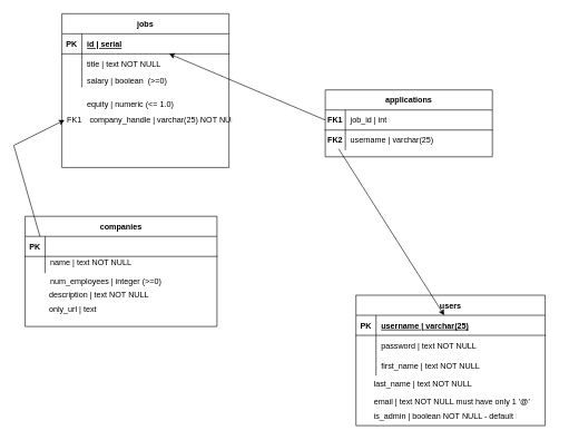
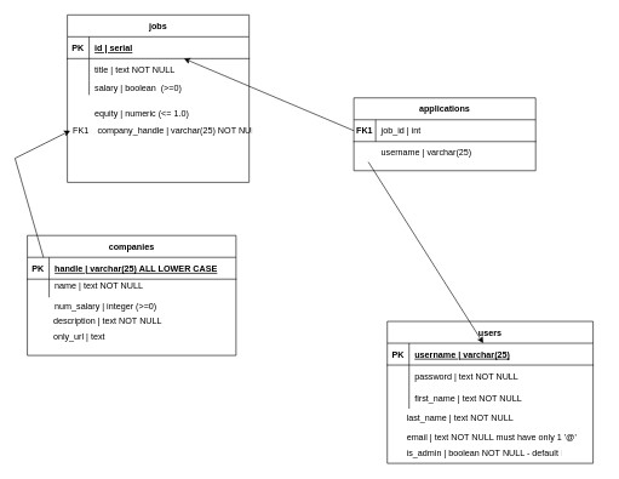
- <mxCell id="34" value="FK2" style="shape=partialRectangle;overflow=hidden;connectable=0;fillColor=none;top=0;left=0;bottom=0;right=0;fontStyle=1" vertex="1" parent="33"><mxGeometry width="30" height="30" as="geometry"><mxRectangle width="30" height="30" as="alternateBounds" /></mxGeometry></mxCell>
+ <mxCell id="15" value="handle | varchar(25) ALL LOWER CASE" style="shape=partialRectangle;overflow=hidden;connectable=0;fillColor=none;top=0;left=0;bottom=0;right=0;align=left;spacingLeft=6;fontStyle=5;" vertex="1" parent="13"><mxGeometry x="30" width="257" height="30" as="geometry"><mxRectangle width="257" height="30" as="alternateBounds" /></mxGeometry></mxCell>
- <mxCell id="36" value="num_employees | integer (&gt;=0)" style="shape=partialRectangle;overflow=hidden;connectable=0;fillColor=none;top=0;left=0;bottom=0;right=0;align=left;spacingLeft=6;" vertex="1" parent="1"><mxGeometry x="67" y="404" width="220" height="30" as="geometry"><mxRectangle width="220" height="30" as="alternateBounds" /></mxGeometry></mxCell>
+ <mxCell id="36" value="num_salary | integer (&gt;=0)" style="shape=partialRectangle;overflow=hidden;connectable=0;fillColor=none;top=0;left=0;bottom=0;right=0;align=left;spacingLeft=6;" vertex="1" parent="1"><mxGeometry x="67" y="404" width="220" height="30" as="geometry"><mxRectangle width="220" height="30" as="alternateBounds" /></mxGeometry></mxCell>
